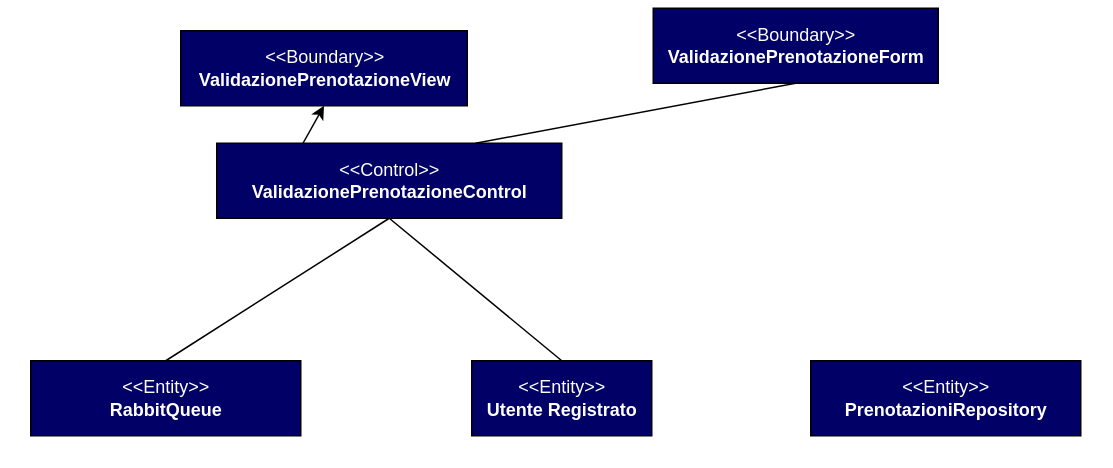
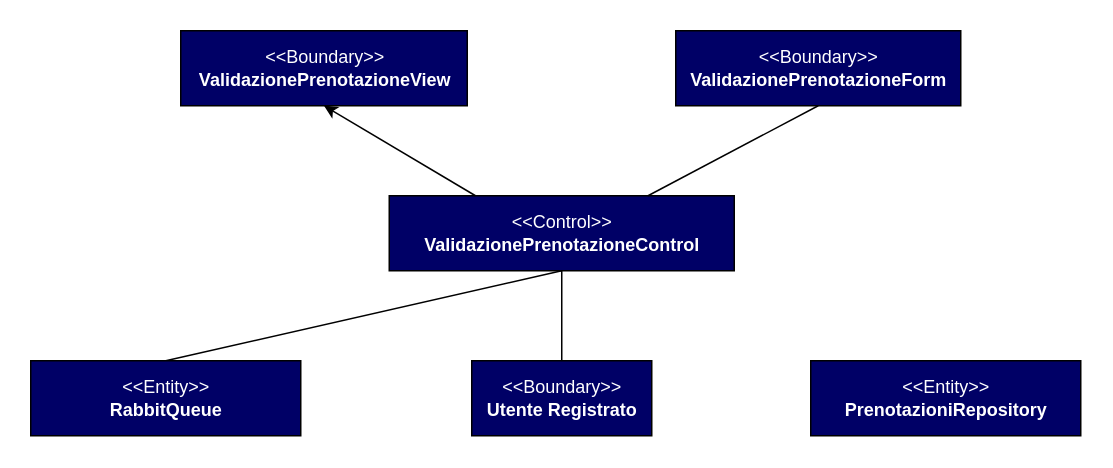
- <mxCell id="8" value="&lt;font color=&quot;#ffffff&quot;&gt;&amp;lt;&amp;lt;Boundary&amp;gt;&amp;gt;&lt;br&gt;&lt;/font&gt;&lt;div&gt;&lt;b&gt;&lt;font color=&quot;#ffffff&quot;&gt;ValidazionePrenotazioneForm&lt;/font&gt;&lt;/b&gt;&lt;br&gt;&lt;/div&gt;" style="html=1;fillColor=#000066;" parent="1" vertex="1"><mxGeometry x="435" y="5" width="190" height="50" as="geometry" /></mxCell>
+ <mxCell id="8" value="&lt;font color=&quot;#ffffff&quot;&gt;&amp;lt;&amp;lt;Boundary&amp;gt;&amp;gt;&lt;br&gt;&lt;/font&gt;&lt;div&gt;&lt;b&gt;&lt;font color=&quot;#ffffff&quot;&gt;ValidazionePrenotazioneForm&lt;/font&gt;&lt;/b&gt;&lt;br&gt;&lt;/div&gt;" style="html=1;fillColor=#000066;" parent="1" vertex="1"><mxGeometry x="450" y="20" width="190" height="50" as="geometry" /></mxCell>
- <mxCell id="3" value="&lt;font color=&quot;#ffffff&quot;&gt;&amp;lt;&amp;lt;Control&amp;gt;&amp;gt;&lt;br&gt;&lt;b&gt;Validazione&lt;span&gt;PrenotazioneControl&lt;/span&gt;&lt;/b&gt;&lt;/font&gt;" style="html=1;fillColor=#000066;" parent="1" vertex="1"><mxGeometry x="144" y="95" width="230" height="50" as="geometry" /></mxCell>
+ <mxCell id="3" value="&lt;font color=&quot;#ffffff&quot;&gt;&amp;lt;&amp;lt;Control&amp;gt;&amp;gt;&lt;br&gt;&lt;b&gt;Validazione&lt;span&gt;PrenotazioneControl&lt;/span&gt;&lt;/b&gt;&lt;/font&gt;" style="html=1;fillColor=#000066;" parent="1" vertex="1"><mxGeometry x="259" y="130" width="230" height="50" as="geometry" /></mxCell>
- <mxCell id="2" value="&lt;font color=&quot;#ffffff&quot;&gt;&amp;lt;&amp;lt;Entity&amp;gt;&amp;gt;&lt;br&gt;&lt;/font&gt;&lt;div&gt;&lt;b&gt;&lt;font color=&quot;#ffffff&quot;&gt;Utente Registrato&lt;/font&gt;&lt;/b&gt;&lt;br&gt;&lt;/div&gt;" style="html=1;fillColor=#000066;" parent="1" vertex="1"><mxGeometry x="314" y="240" width="120" height="50" as="geometry" /></mxCell>
+ <mxCell id="2" value="&lt;font color=&quot;#ffffff&quot;&gt;&amp;lt;&amp;lt;Boundary&amp;gt;&amp;gt;&lt;br&gt;&lt;/font&gt;&lt;div&gt;&lt;b&gt;&lt;font color=&quot;#ffffff&quot;&gt;Utente Registrato&lt;/font&gt;&lt;/b&gt;&lt;br&gt;&lt;/div&gt;" style="html=1;fillColor=#000066;" parent="1" vertex="1"><mxGeometry x="314" y="240" width="120" height="50" as="geometry" /></mxCell>
